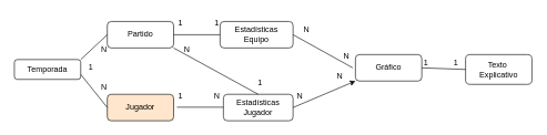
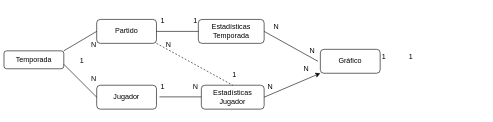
- <mxCell id="3" value="Estadísticas&lt;div&gt;Equipo&lt;/div&gt;" style="rounded=1;whiteSpace=wrap;html=1;" vertex="1" parent="1"><mxGeometry x="330" y="32" width="110" height="40" as="geometry" /></mxCell>
+ <mxCell id="3" value="Estadísticas&lt;div&gt;Temporada&lt;/div&gt;" style="rounded=1;whiteSpace=wrap;html=1;" vertex="1" parent="1"><mxGeometry x="330" y="32" width="110" height="40" as="geometry" /></mxCell>
- <mxCell id="23" value="" style="endArrow=none;html=1;rounded=0;entryX=0;entryY=0.5;entryDx=0;entryDy=0;exitX=1;exitY=0.5;exitDx=0;exitDy=0;" edge="1" parent="1" source="15" target="22"><mxGeometry width="50" height="50" relative="1" as="geometry"><mxPoint x="640" y="105" as="sourcePoint" /><mxPoint x="684" y="90" as="targetPoint" /></mxGeometry></mxCell>
- <mxCell id="26" value="Temporada" style="rounded=1;whiteSpace=wrap;html=1;" vertex="1" parent="1"><mxGeometry x="20" y="89.5" width="100" height="30" as="geometry" /></mxCell>
+ <mxCell id="26" value="Temporada" style="rounded=1;whiteSpace=wrap;html=1;" vertex="1" parent="1"><mxGeometry x="5" y="84.5" width="100" height="30" as="geometry" /></mxCell>
- <mxCell id="22" value="Texto&amp;nbsp;&lt;div&gt;Explicativo&lt;/div&gt;" style="rounded=1;whiteSpace=wrap;html=1;" vertex="1" parent="1"><mxGeometry x="700" y="82" width="100" height="45" as="geometry" /></mxCell>
- <mxCell id="12" value="" style="endArrow=none;html=1;rounded=0;exitX=1;exitY=1;exitDx=0;exitDy=0;entryX=0.5;entryY=0;entryDx=0;entryDy=0;" edge="1" parent="1" source="2" target="8"><mxGeometry width="50" height="50" relative="1" as="geometry"><mxPoint x="280" y="112" as="sourcePoint" /><mxPoint x="330" y="62" as="targetPoint" /></mxGeometry></mxCell>
+ <mxCell id="12" value="" style="endArrow=none;html=1;rounded=0;exitX=1;exitY=1;exitDx=0;exitDy=0;entryX=0.5;entryY=0;entryDx=0;entryDy=0;dashed=1;" edge="1" parent="1" source="2" target="8"><mxGeometry width="50" height="50" relative="1" as="geometry"><mxPoint x="280" y="112" as="sourcePoint" /><mxPoint x="330" y="62" as="targetPoint" /></mxGeometry></mxCell>
- <mxCell id="7" value="Jugador" style="rounded=1;whiteSpace=wrap;html=1;fillColor=#ffe6cc;" vertex="1" parent="1"><mxGeometry x="160" y="142" width="100" height="40" as="geometry" /></mxCell>
+ <mxCell id="7" value="Jugador" style="rounded=1;whiteSpace=wrap;html=1;" vertex="1" parent="1"><mxGeometry x="160" y="142" width="100" height="40" as="geometry" /></mxCell>
